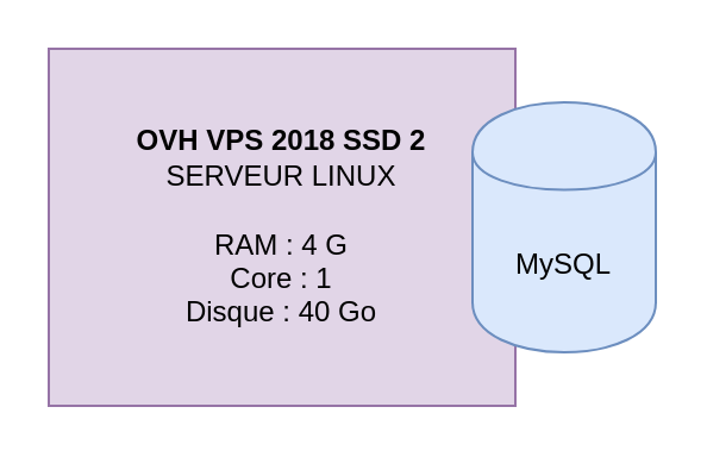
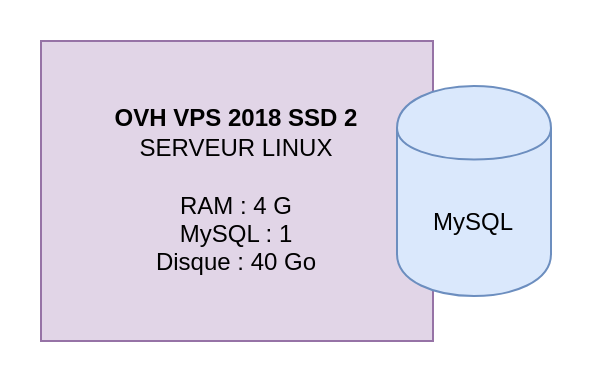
- <mxCell id="2" value="&lt;div align=&quot;center&quot;&gt;&lt;b&gt;OVH VPS 2018 SSD 2&lt;/b&gt;&lt;br&gt;SERVEUR LINUX&lt;/div&gt;&lt;div align=&quot;center&quot;&gt;&lt;div&gt;&lt;span&gt;&lt;br&gt;&lt;/span&gt;&lt;/div&gt;&lt;div&gt;RAM : 4 G &lt;span&gt;&lt;/span&gt;&lt;/div&gt;&lt;div&gt;&lt;div&gt;&lt;span&gt;Core : 1&lt;br&gt;&lt;/span&gt;&lt;/div&gt;&lt;div&gt;&lt;div&gt;&lt;span&gt;Disque&lt;/span&gt; : 40 Go&lt;/div&gt;&lt;/div&gt;&lt;/div&gt;&lt;/div&gt;" style="rounded=0;whiteSpace=wrap;html=1;fillColor=#e1d5e7;strokeColor=#9673a6;align=center;" parent="1" vertex="1"><mxGeometry x="20" y="20" width="196" height="150" as="geometry" /></mxCell>
+ <mxCell id="2" value="&lt;div align=&quot;center&quot;&gt;&lt;b&gt;OVH VPS 2018 SSD 2&lt;/b&gt;&lt;br&gt;SERVEUR LINUX&lt;/div&gt;&lt;div align=&quot;center&quot;&gt;&lt;div&gt;&lt;span&gt;&lt;br&gt;&lt;/span&gt;&lt;/div&gt;&lt;div&gt;RAM : 4 G &lt;span&gt;&lt;/span&gt;&lt;/div&gt;&lt;div&gt;&lt;div&gt;&lt;span&gt;MySQL : 1&lt;br&gt;&lt;/span&gt;&lt;/div&gt;&lt;div&gt;&lt;div&gt;&lt;span&gt;Disque&lt;/span&gt; : 40 Go&lt;/div&gt;&lt;/div&gt;&lt;/div&gt;&lt;/div&gt;" style="rounded=0;whiteSpace=wrap;html=1;fillColor=#e1d5e7;strokeColor=#9673a6;align=center;" parent="1" vertex="1"><mxGeometry x="20" y="20" width="196" height="150" as="geometry" /></mxCell>
